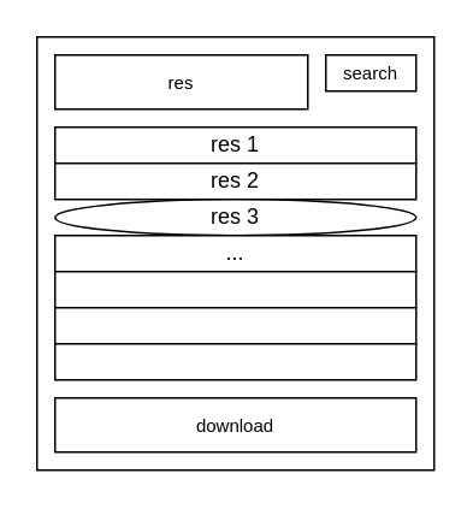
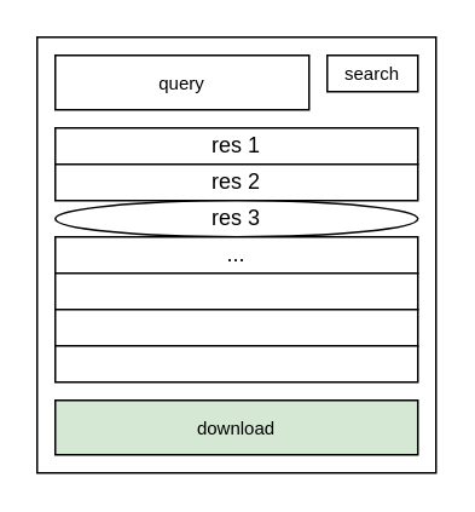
- <mxCell id="3" value="res" style="rounded=0;whiteSpace=wrap;html=1;fontSize=10;" vertex="1" parent="1"><mxGeometry x="30" y="30" width="140" height="30" as="geometry" /></mxCell>
+ <mxCell id="3" value="query" style="rounded=0;whiteSpace=wrap;html=1;fontSize=10;" vertex="1" parent="1"><mxGeometry x="30" y="30" width="140" height="30" as="geometry" /></mxCell>
- <mxCell id="5" value="download" style="rounded=0;whiteSpace=wrap;html=1;fontSize=10;" vertex="1" parent="1"><mxGeometry x="30" y="220" width="200" height="30" as="geometry" /></mxCell>
+ <mxCell id="5" value="download" style="rounded=0;whiteSpace=wrap;html=1;fontSize=10;fillColor=#d5e8d4;" vertex="1" parent="1"><mxGeometry x="30" y="220" width="200" height="30" as="geometry" /></mxCell>
